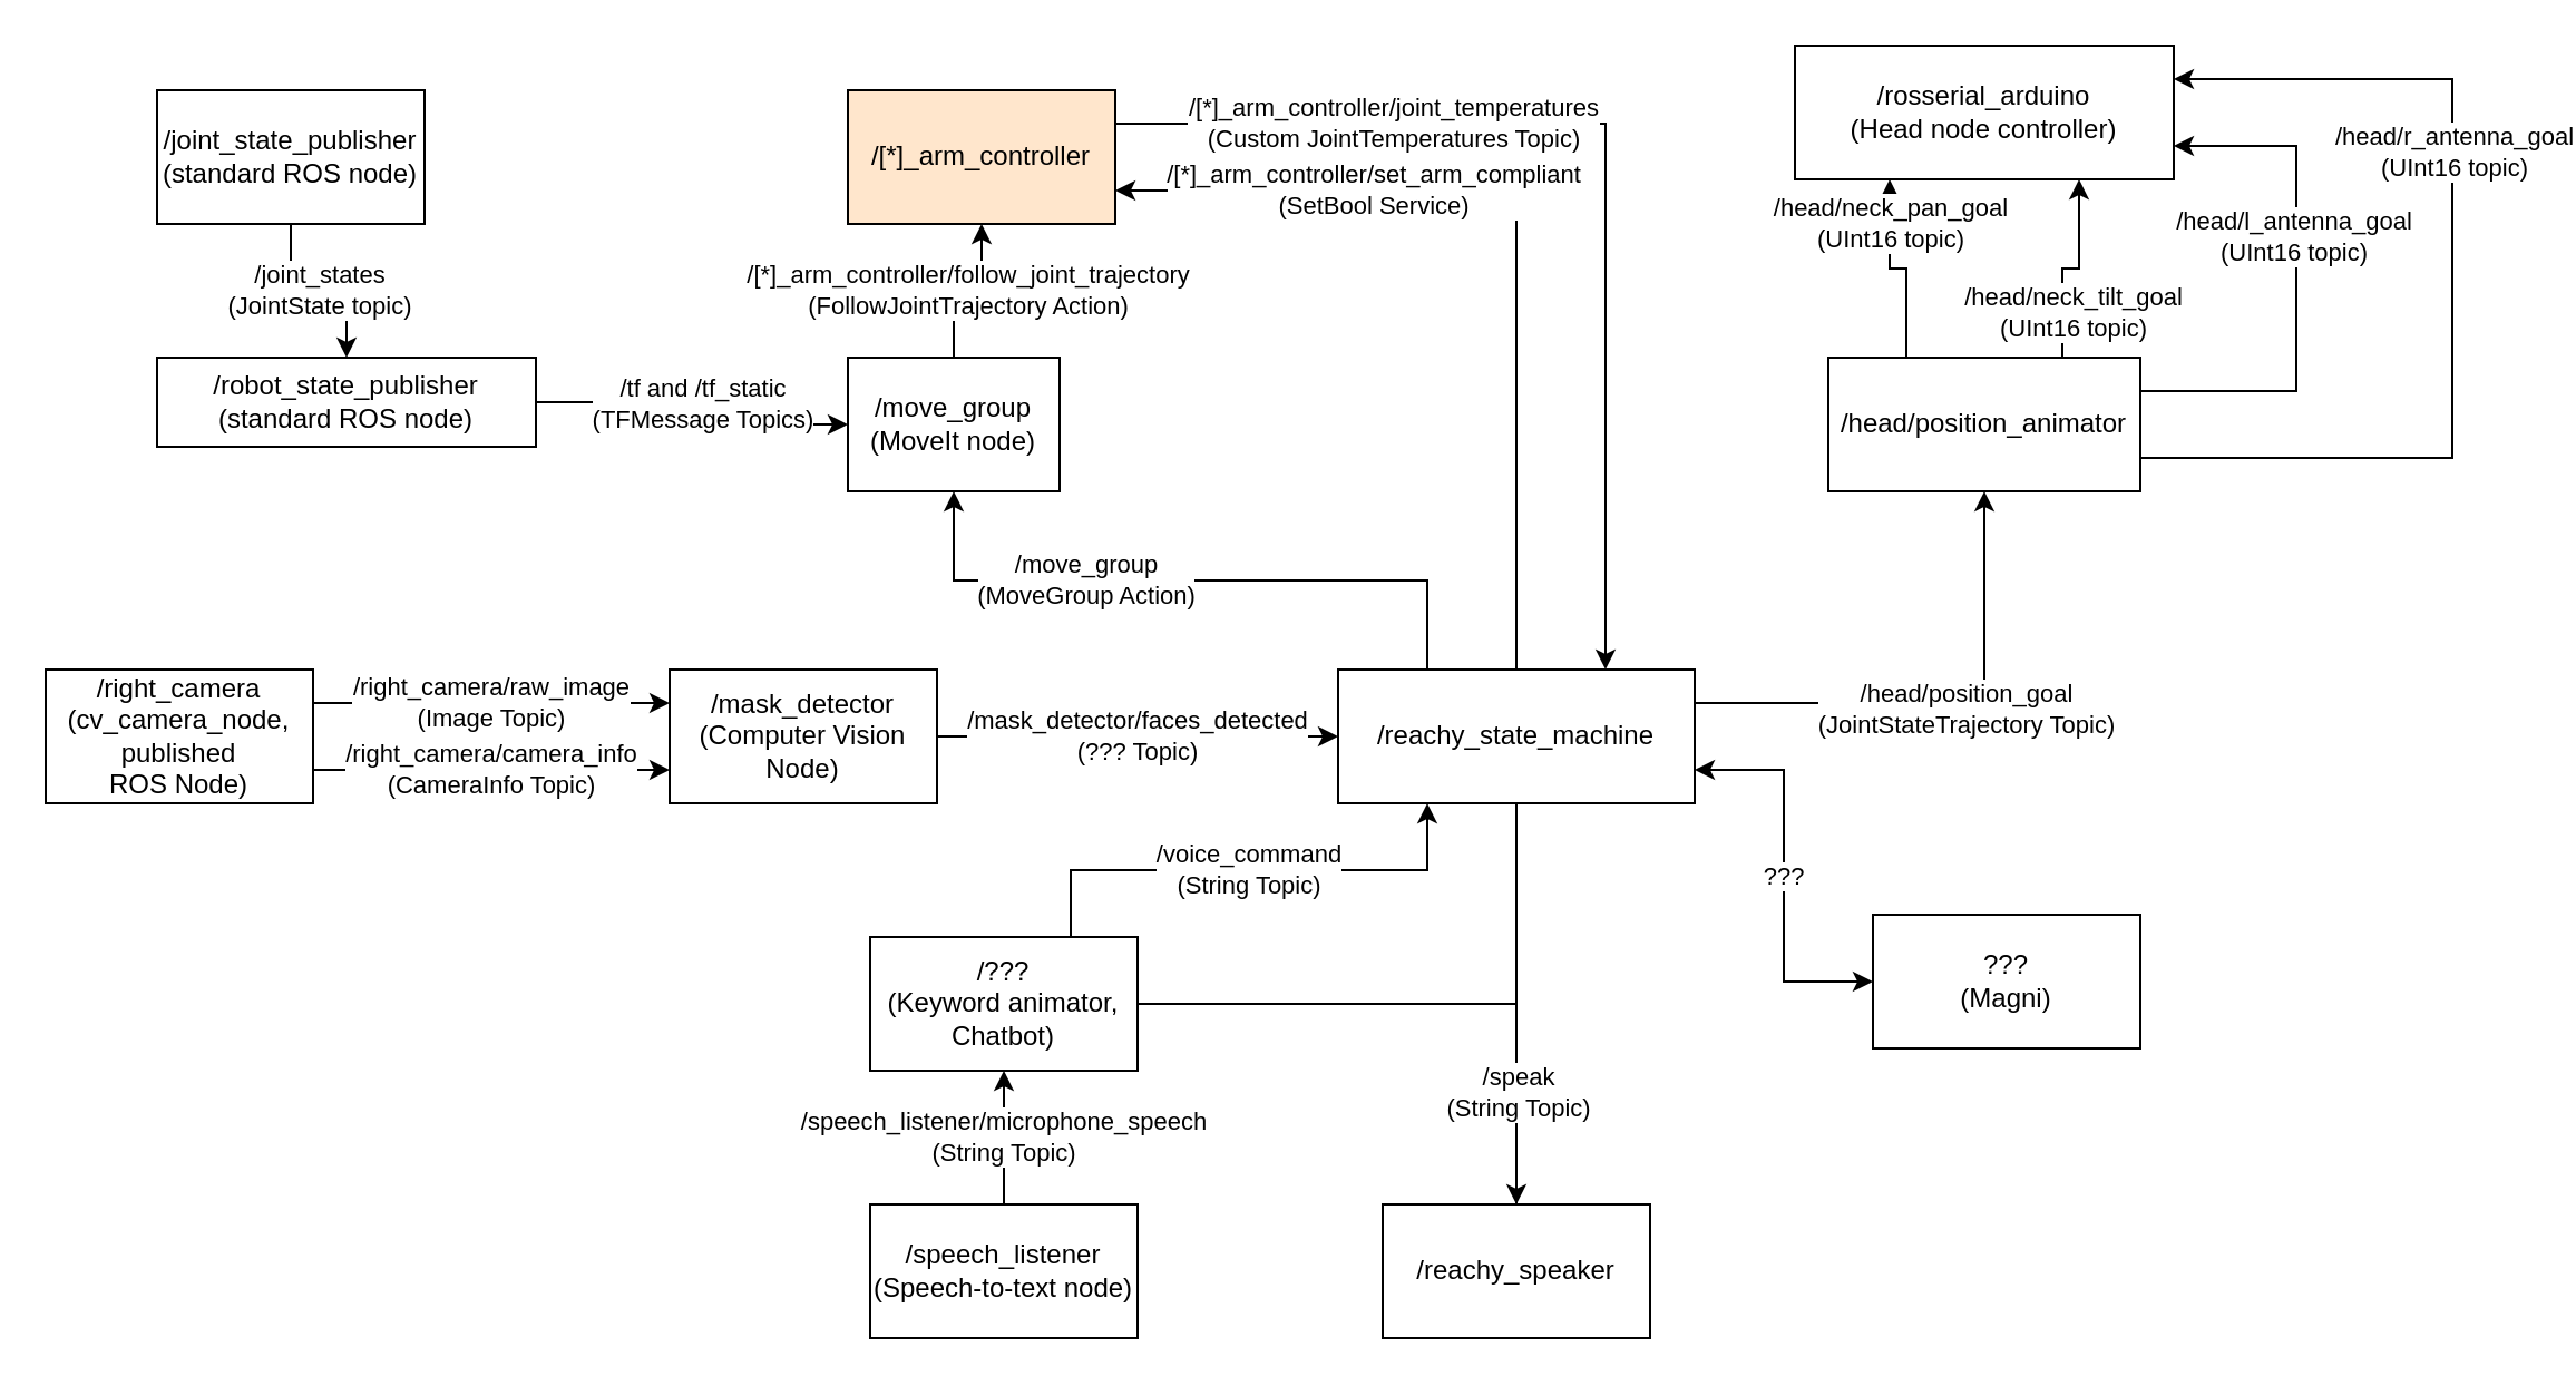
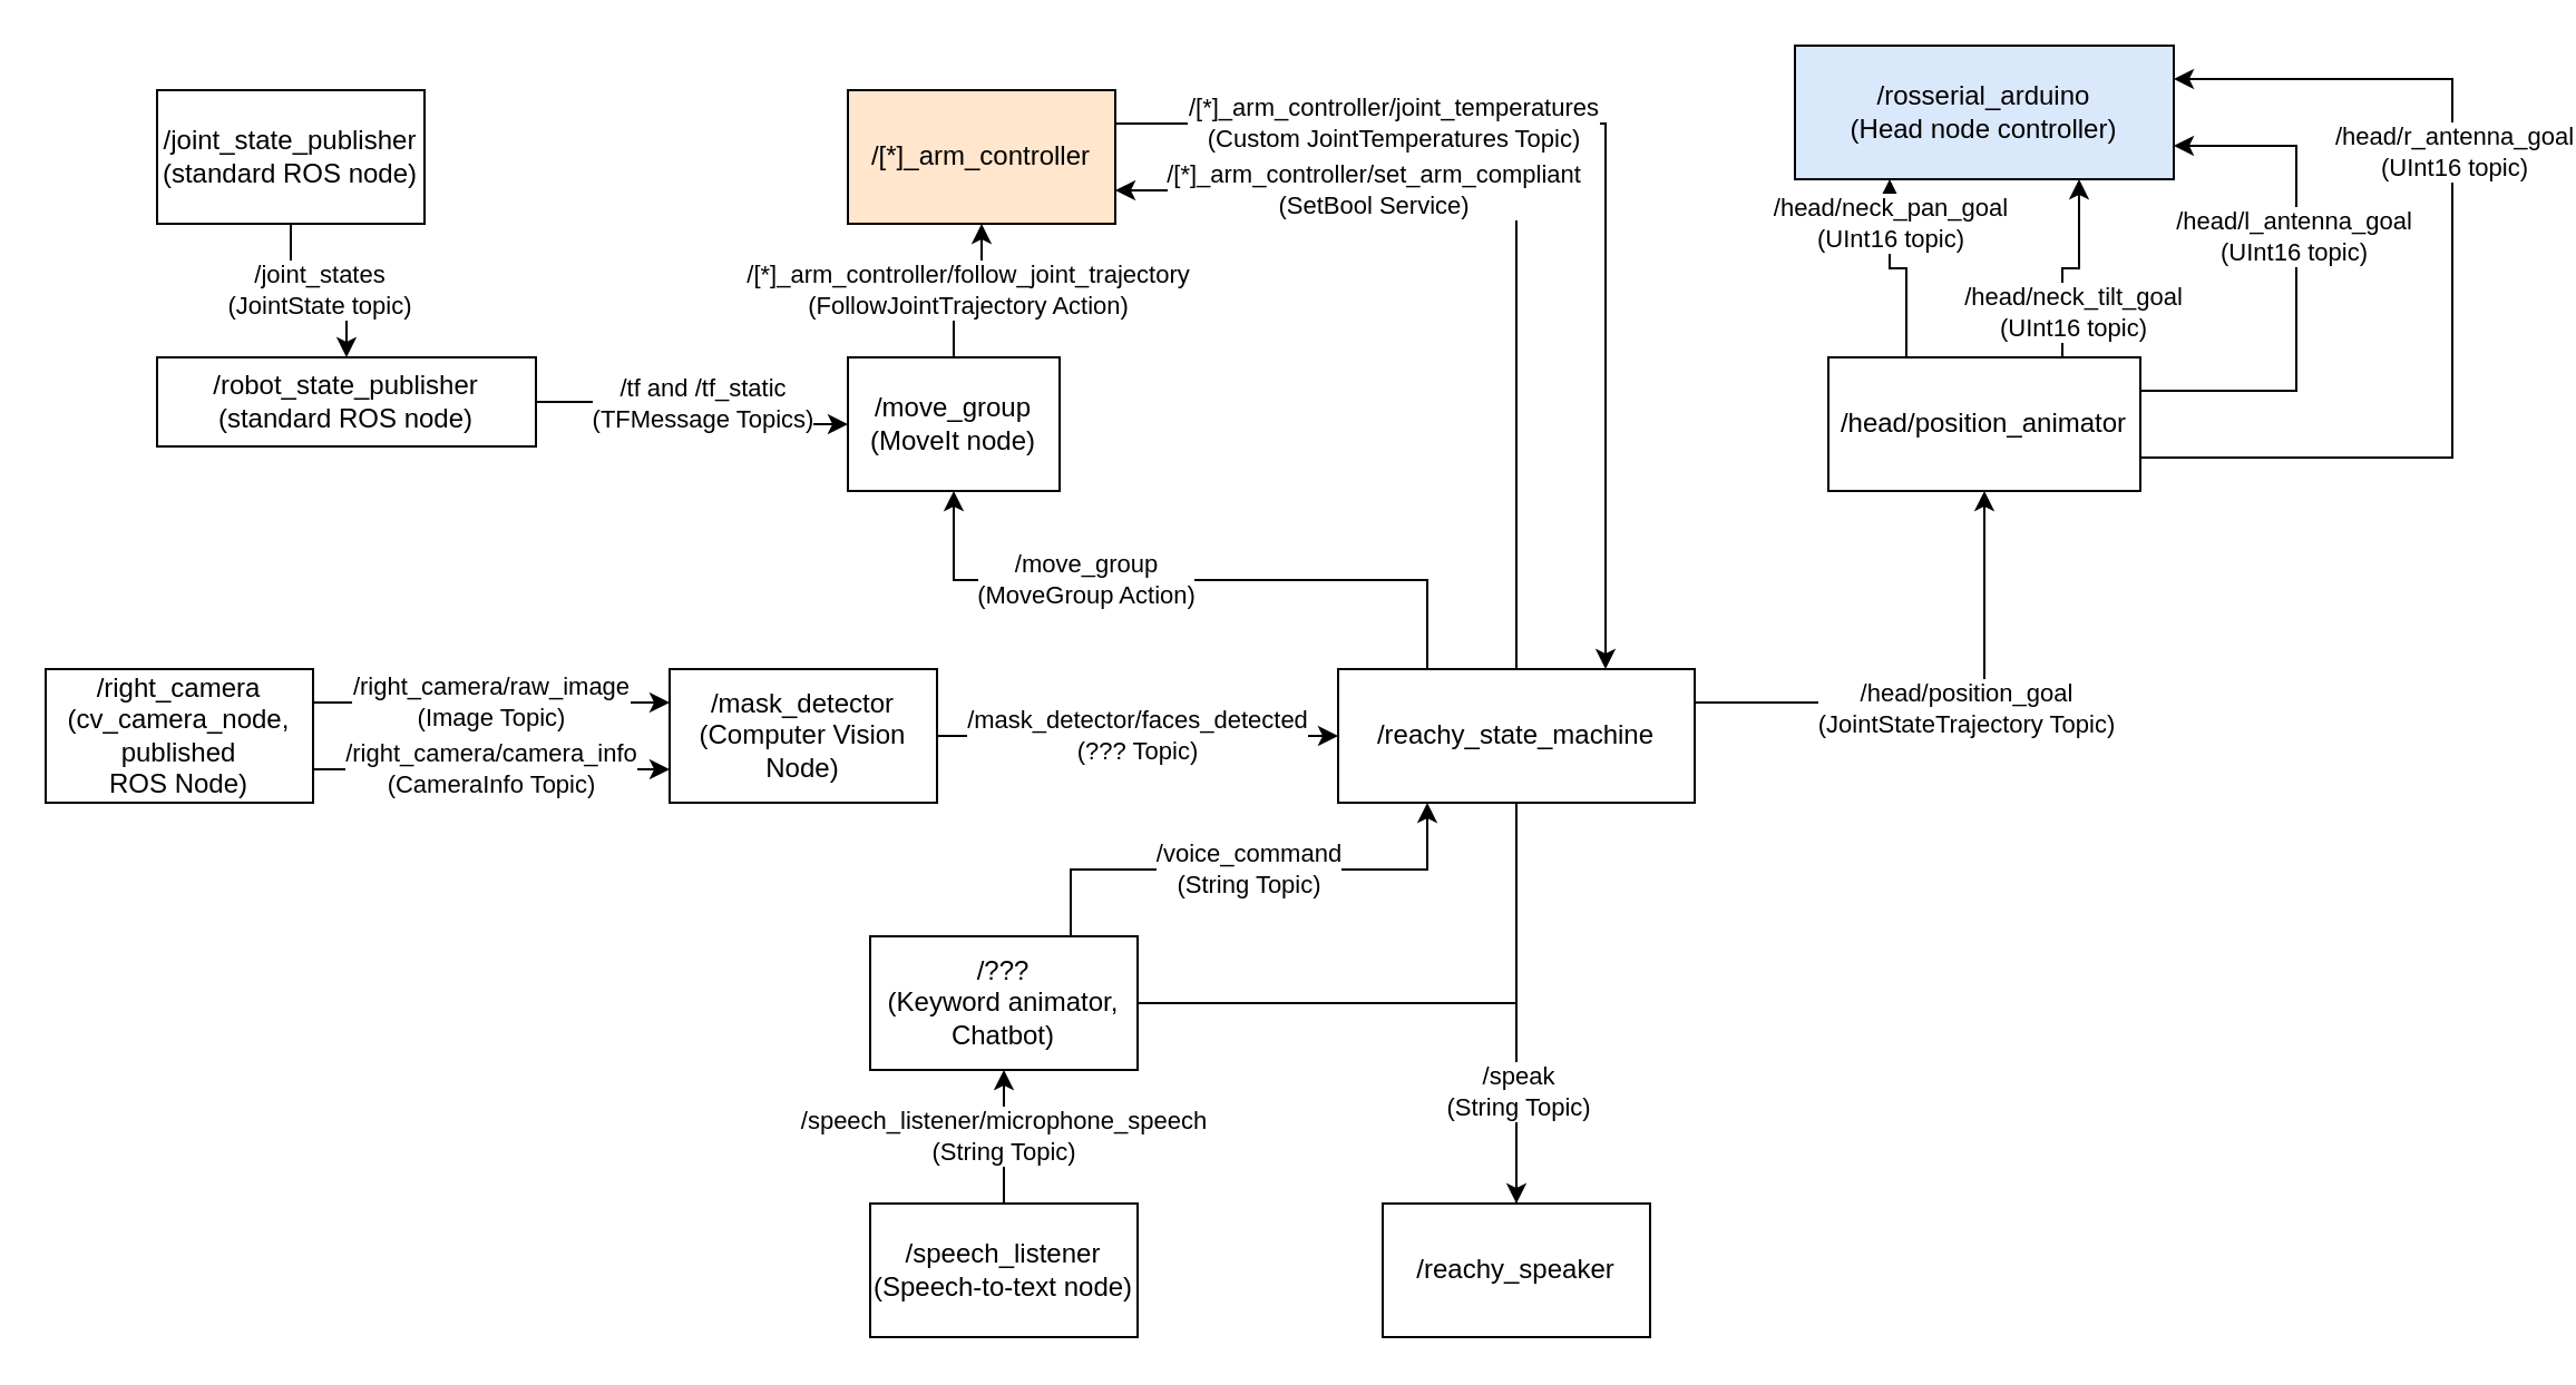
- <mxCell id="13" value="/rosserial_arduino&lt;br&gt;(Head node controller)" style="rounded=0;whiteSpace=wrap;html=1;" parent="1" vertex="1"><mxGeometry x="805" y="20" width="170" height="60" as="geometry" /></mxCell>
+ <mxCell id="13" value="/rosserial_arduino&lt;br&gt;(Head node controller)" style="rounded=0;whiteSpace=wrap;html=1;fillColor=#dae8fc;" parent="1" vertex="1"><mxGeometry x="805" y="20" width="170" height="60" as="geometry" /></mxCell>
- <mxCell id="7" value="???" style="edgeStyle=orthogonalEdgeStyle;rounded=0;orthogonalLoop=1;jettySize=auto;html=1;exitX=1;exitY=0.75;exitDx=0;exitDy=0;entryX=0;entryY=0.5;entryDx=0;entryDy=0;startArrow=classic;startFill=1;" parent="1" source="9" target="26" edge="1"><mxGeometry relative="1" as="geometry" /></mxCell>
- <mxCell id="26" value="???&lt;br&gt;(Magni)" style="rounded=0;whiteSpace=wrap;html=1;" parent="1" vertex="1"><mxGeometry x="840" y="410" width="120" height="60" as="geometry" /></mxCell>
